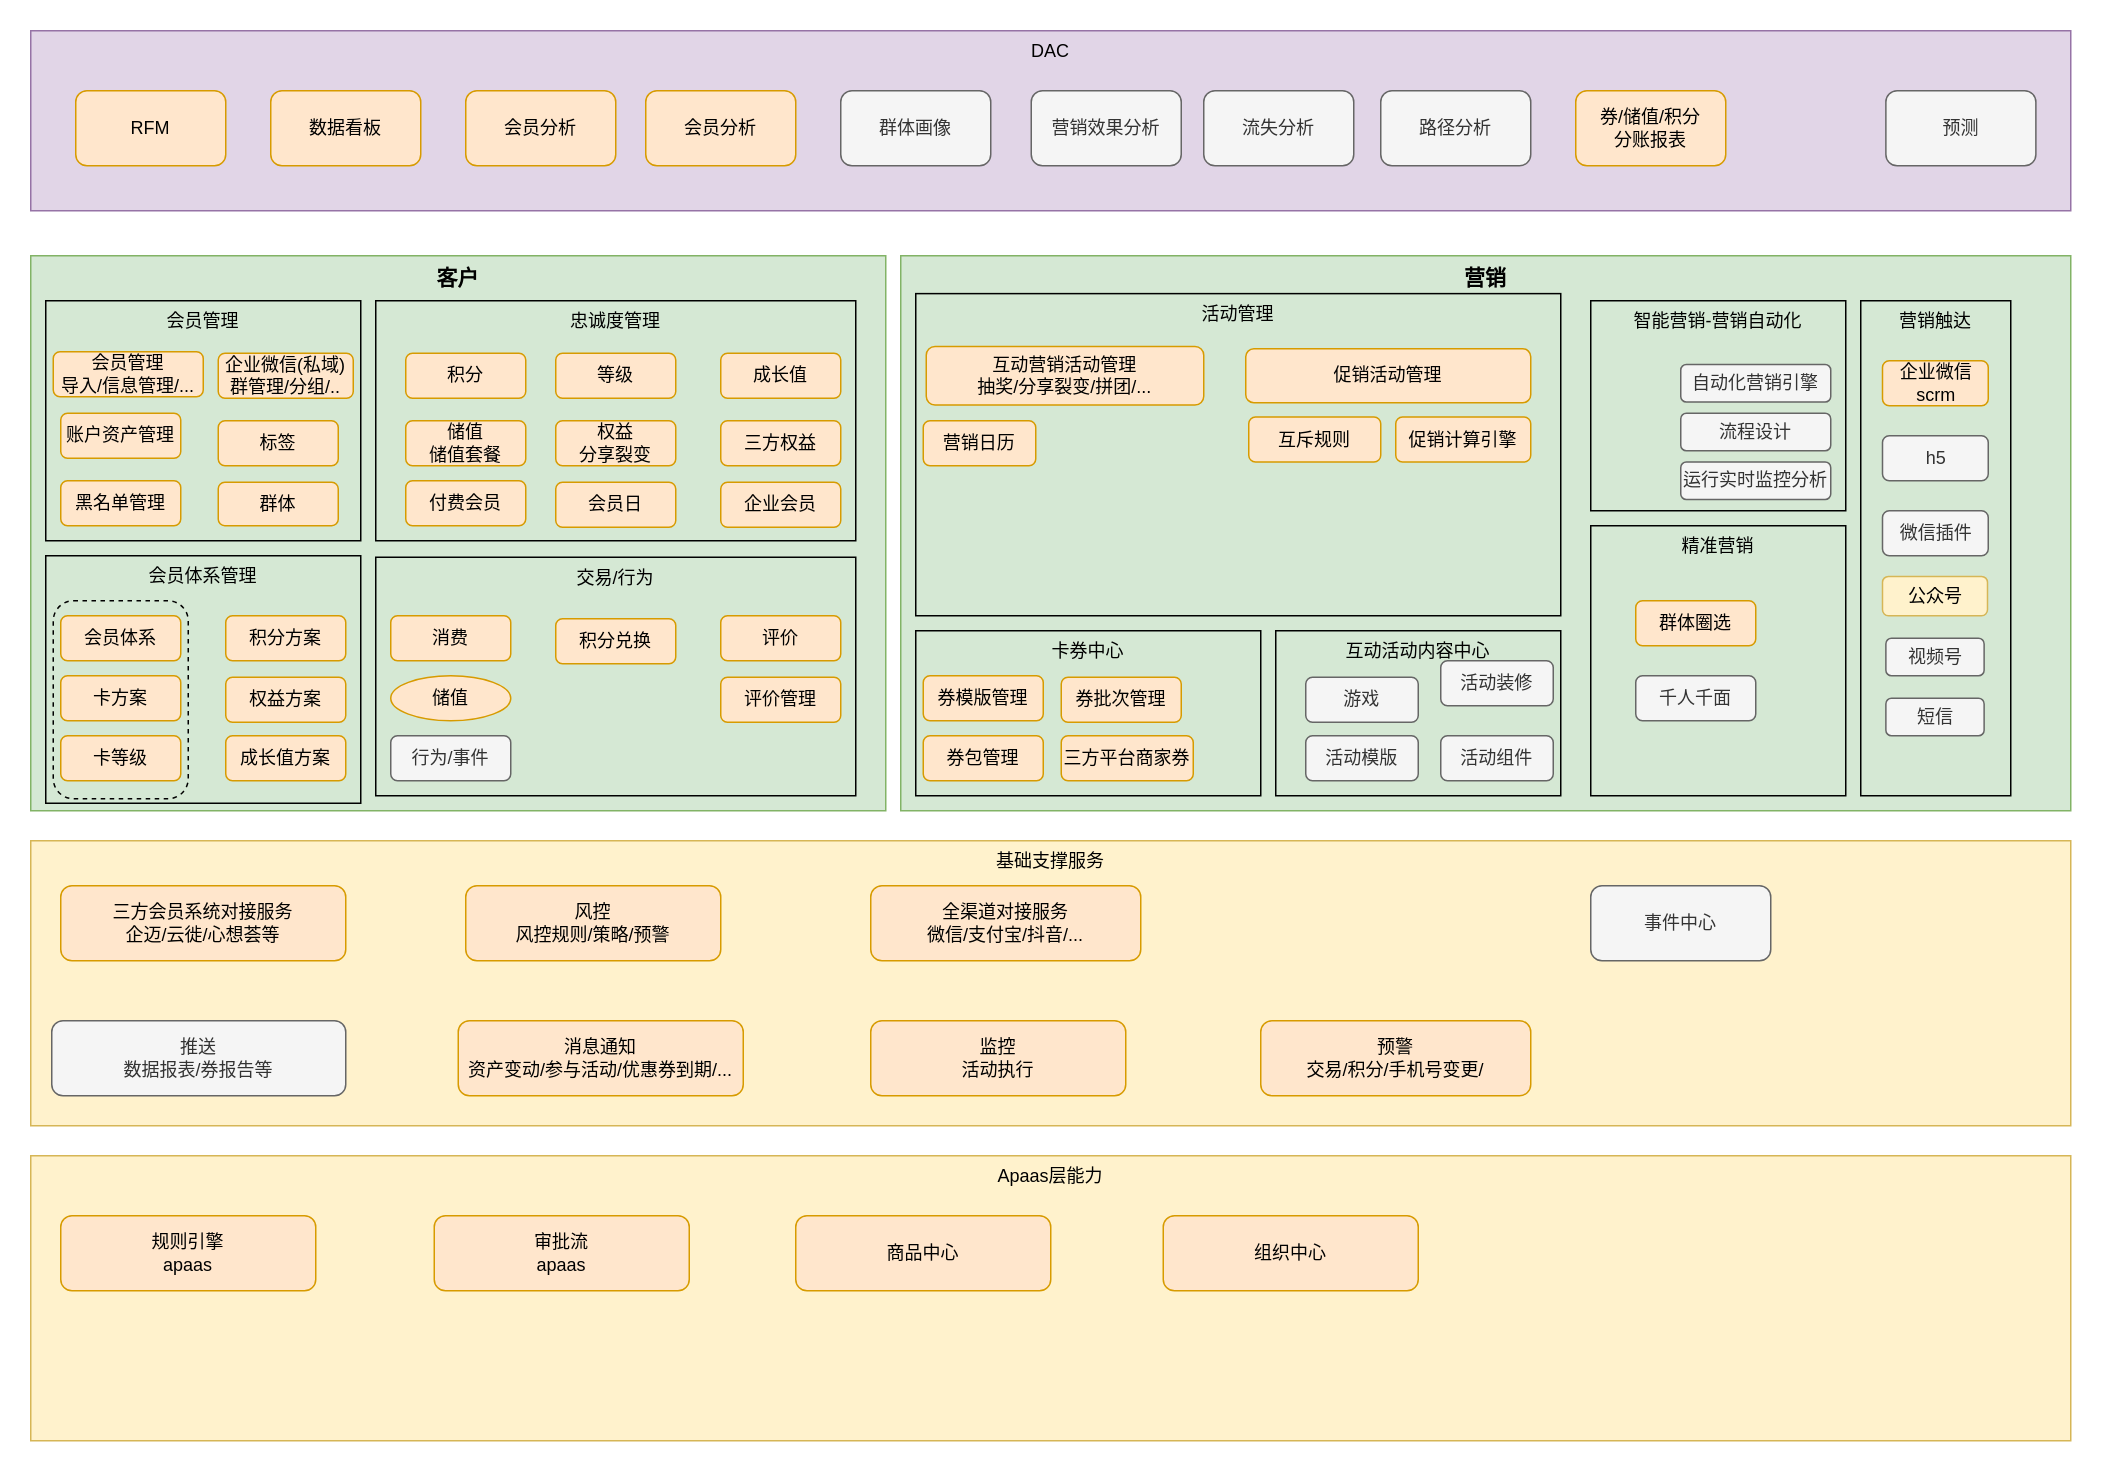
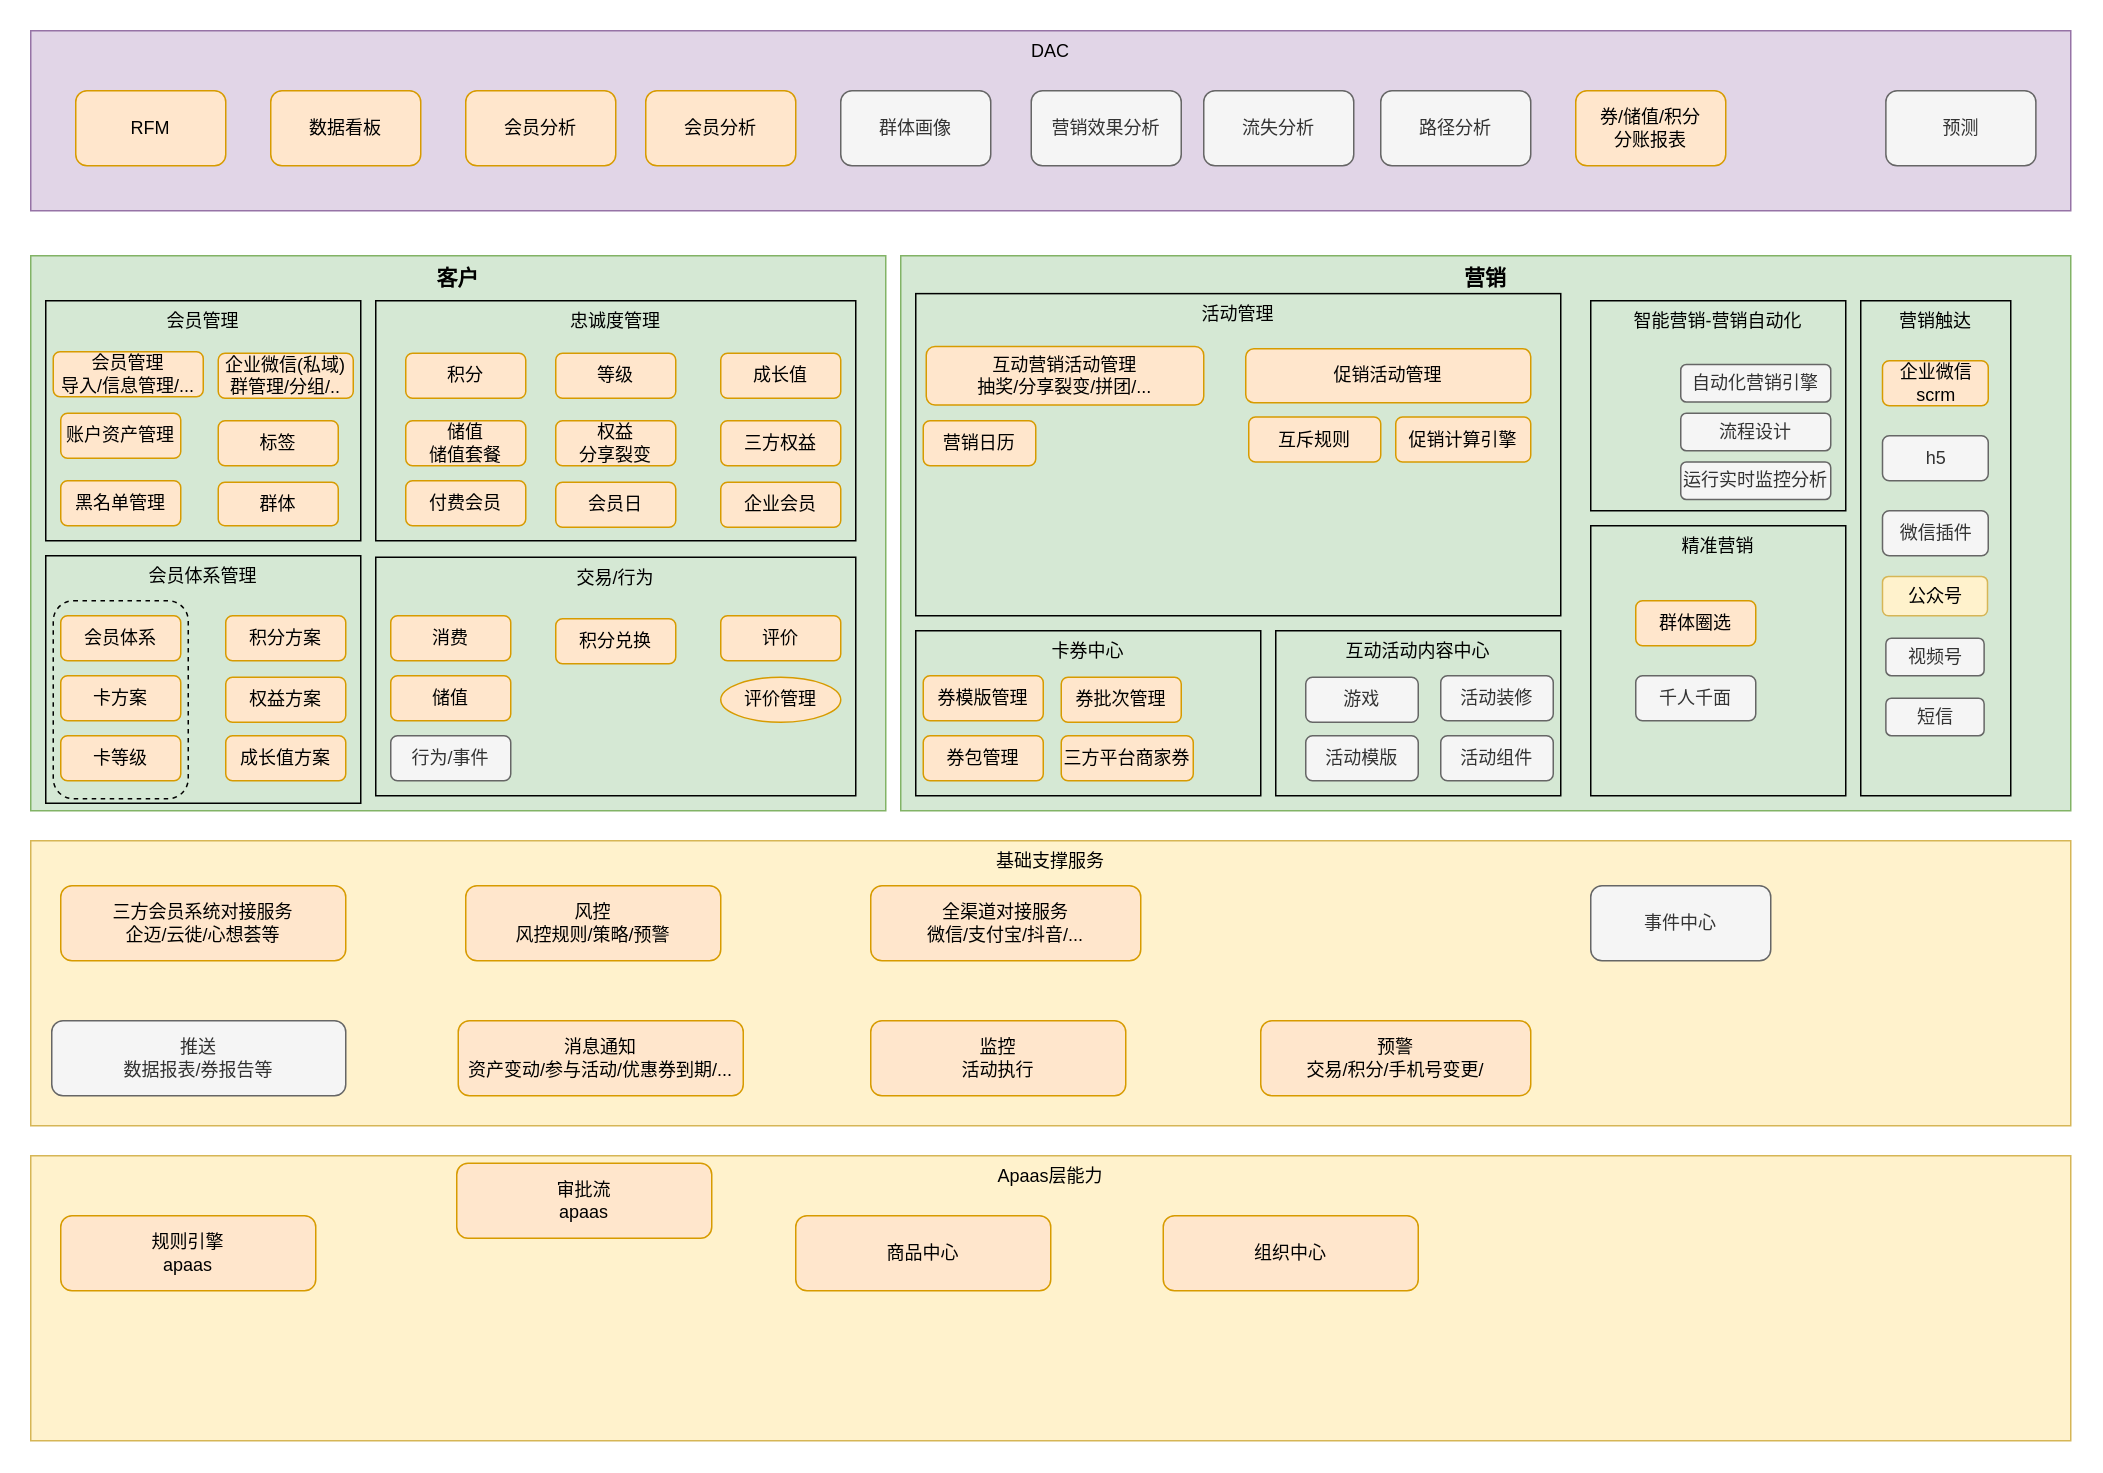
- <mxCell id="83" value="活动装修" style="rounded=1;whiteSpace=wrap;html=1;fontSize=12;fontColor=#333333;align=center;verticalAlign=middle;fillColor=#f5f5f5;strokeColor=#666666;" vertex="1" parent="1"><mxGeometry x="960" y="440" width="75" height="30" as="geometry" /></mxCell>
+ <mxCell id="83" value="活动装修" style="rounded=1;whiteSpace=wrap;html=1;fontSize=12;fontColor=#333333;align=center;verticalAlign=middle;fillColor=#f5f5f5;strokeColor=#666666;" vertex="1" parent="1"><mxGeometry x="960" y="450" width="75" height="30" as="geometry" /></mxCell>
- <mxCell id="34" value="储值" style="ellipse;whiteSpace=wrap;html=1;fontSize=12;align=center;verticalAlign=middle;fillColor=#ffe6cc;strokeColor=#d79b00;" vertex="1" parent="1"><mxGeometry x="260" y="450" width="80" height="30" as="geometry" /></mxCell>
+ <mxCell id="34" value="储值" style="rounded=1;whiteSpace=wrap;html=1;fontSize=12;align=center;verticalAlign=middle;fillColor=#ffe6cc;strokeColor=#d79b00;" vertex="1" parent="1"><mxGeometry x="260" y="450" width="80" height="30" as="geometry" /></mxCell>
- <mxCell id="35" value="评价管理" style="rounded=1;whiteSpace=wrap;html=1;fontSize=12;align=center;verticalAlign=middle;fillColor=#ffe6cc;strokeColor=#d79b00;" vertex="1" parent="1"><mxGeometry x="480" y="451" width="80" height="30" as="geometry" /></mxCell>
+ <mxCell id="35" value="评价管理" style="ellipse;whiteSpace=wrap;html=1;fontSize=12;align=center;verticalAlign=middle;fillColor=#ffe6cc;strokeColor=#d79b00;" vertex="1" parent="1"><mxGeometry x="480" y="451" width="80" height="30" as="geometry" /></mxCell>
- <mxCell id="85" value="审批流&lt;br&gt;apaas" style="rounded=1;whiteSpace=wrap;html=1;fontSize=12;align=center;verticalAlign=middle;fillColor=#ffe6cc;strokeColor=#d79b00;" vertex="1" parent="1"><mxGeometry x="289" y="810" width="170" height="50" as="geometry" /></mxCell>
+ <mxCell id="85" value="审批流&lt;br&gt;apaas" style="rounded=1;whiteSpace=wrap;html=1;fontSize=12;align=center;verticalAlign=middle;fillColor=#ffe6cc;strokeColor=#d79b00;" vertex="1" parent="1"><mxGeometry x="304" y="775" width="170" height="50" as="geometry" /></mxCell>
